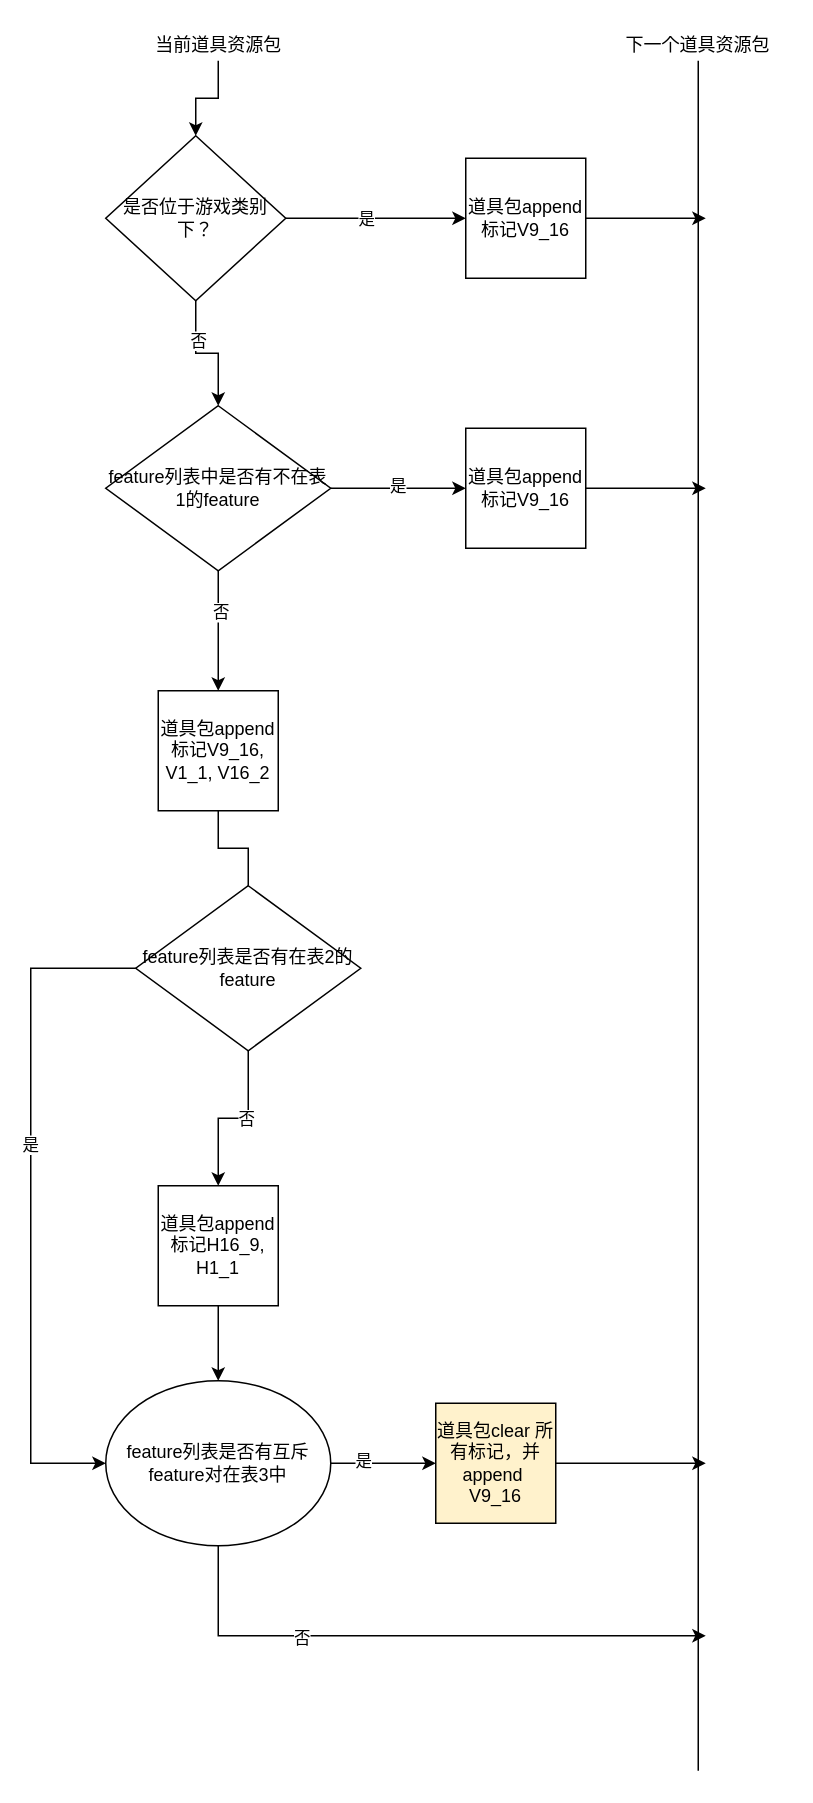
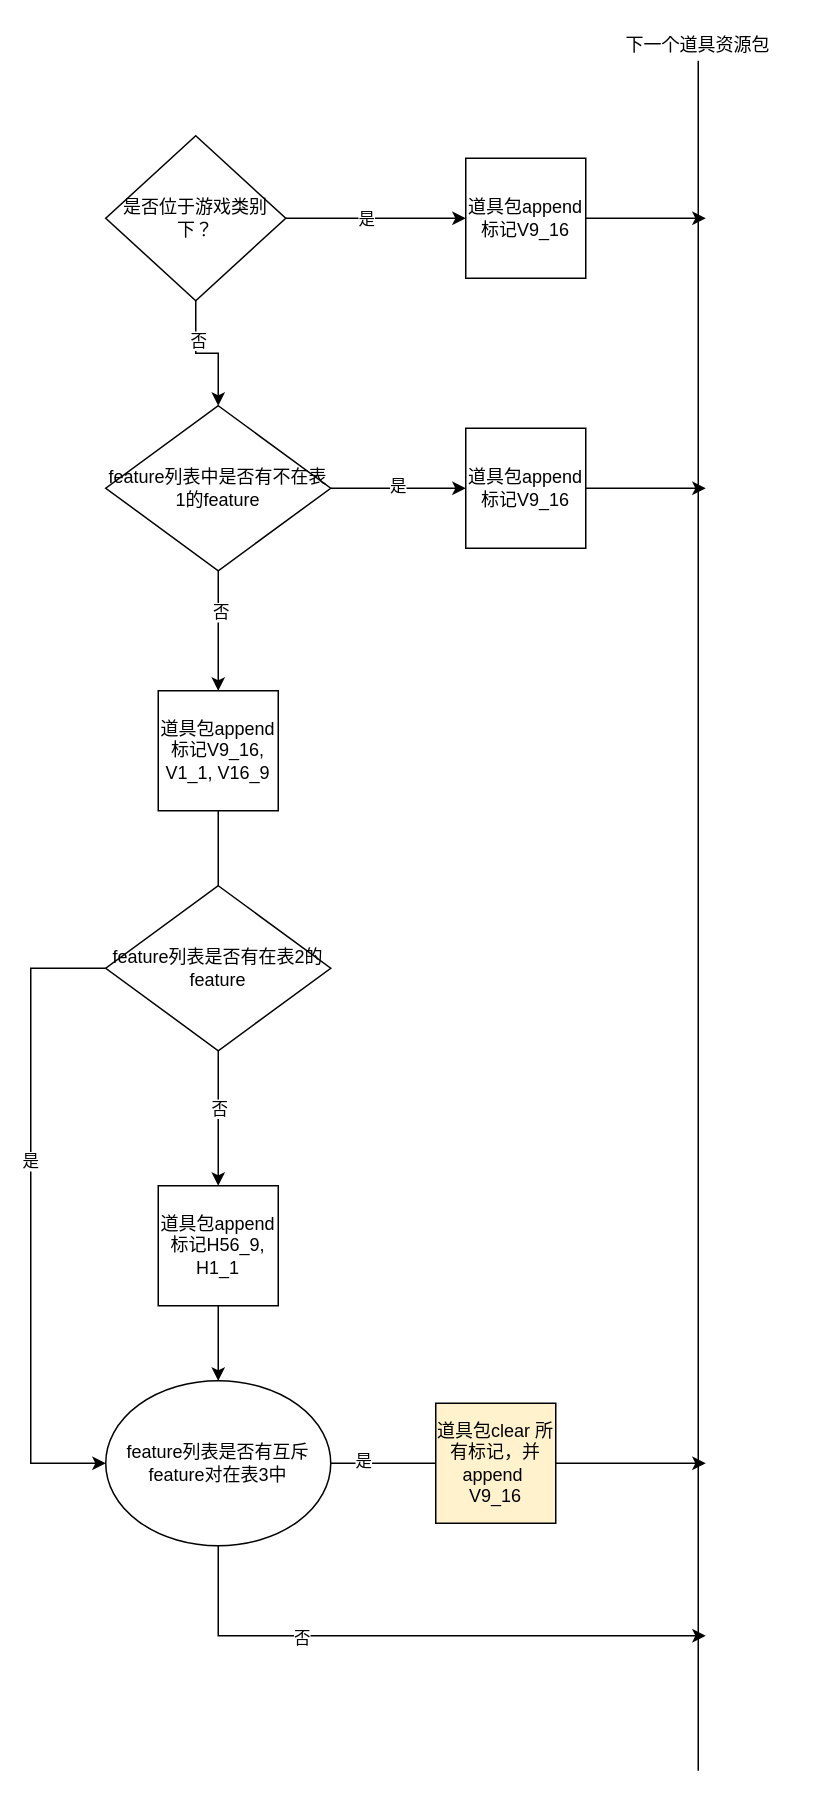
- <mxCell id="11" value="当前道具资源包" style="text;html=1;strokeColor=none;fillColor=none;align=center;verticalAlign=middle;whiteSpace=wrap;rounded=0;" parent="1" vertex="1"><mxGeometry x="98.5" y="20" width="93" height="20" as="geometry" /></mxCell>
- <mxCell id="32" style="edgeStyle=orthogonalEdgeStyle;rounded=0;orthogonalLoop=1;jettySize=auto;html=1;" parent="1" source="11" target="31" edge="1"><mxGeometry relative="1" as="geometry"><mxPoint x="151.5" y="40" as="sourcePoint" /><mxPoint x="145" y="270" as="targetPoint" /></mxGeometry></mxCell>
- <mxCell id="20" value="道具包append标记V9_16, V1_1, V16_2" style="whiteSpace=wrap;html=1;aspect=fixed;" parent="1" vertex="1"><mxGeometry x="105" y="460" width="80" height="80" as="geometry" /></mxCell>
+ <mxCell id="20" value="道具包append标记V9_16, V1_1, V16_9" style="whiteSpace=wrap;html=1;aspect=fixed;" parent="1" vertex="1"><mxGeometry x="105" y="460" width="80" height="80" as="geometry" /></mxCell>
- <mxCell id="18" value="feature列表是否有在表2的feature" style="rhombus;whiteSpace=wrap;html=1;" parent="1" vertex="1"><mxGeometry x="90" y="590" width="150" height="110" as="geometry" /></mxCell>
+ <mxCell id="18" value="feature列表是否有在表2的feature" style="rhombus;whiteSpace=wrap;html=1;" parent="1" vertex="1"><mxGeometry x="70" y="590" width="150" height="110" as="geometry" /></mxCell>
- <mxCell id="22" value="道具包append标记H16_9, H1_1" style="whiteSpace=wrap;html=1;aspect=fixed;" parent="1" vertex="1"><mxGeometry x="105" y="790" width="80" height="80" as="geometry" /></mxCell>
+ <mxCell id="22" value="道具包append标记H56_9, H1_1" style="whiteSpace=wrap;html=1;aspect=fixed;" parent="1" vertex="1"><mxGeometry x="105" y="790" width="80" height="80" as="geometry" /></mxCell>
- <mxCell id="23" style="edgeStyle=orthogonalEdgeStyle;rounded=0;orthogonalLoop=1;jettySize=auto;html=1;entryX=0;entryY=0.5;entryDx=0;entryDy=0;" parent="1" source="27" target="29" edge="1"><mxGeometry relative="1" as="geometry" /></mxCell>
+ <mxCell id="23" style="edgeStyle=orthogonalEdgeStyle;rounded=0;orthogonalLoop=1;jettySize=auto;html=1;entryX=0;entryY=0.5;entryDx=0;entryDy=0;endArrow=none;" parent="1" source="27" target="29" edge="1"><mxGeometry relative="1" as="geometry" /></mxCell>
